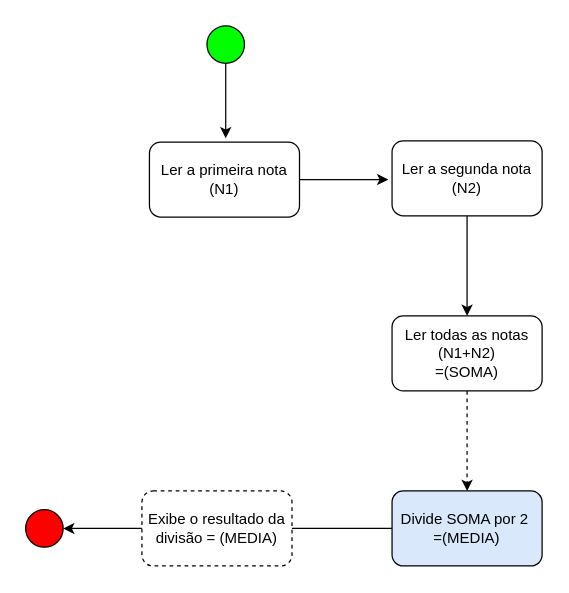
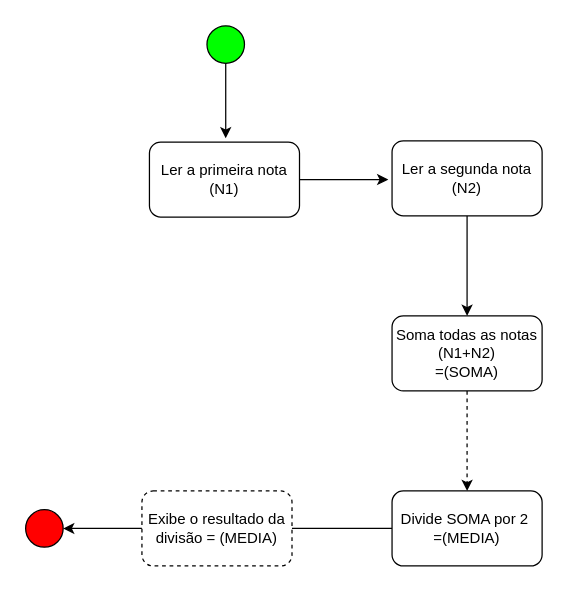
- <mxCell id="9" value="Ler todas as notas (N1+N2)&lt;br&gt;=(SOMA)" style="rounded=1;whiteSpace=wrap;html=1;" vertex="1" parent="1"><mxGeometry x="313" y="252" width="120" height="60" as="geometry" /></mxCell>
+ <mxCell id="9" value="Soma todas as notas (N1+N2)&lt;br&gt;=(SOMA)" style="rounded=1;whiteSpace=wrap;html=1;" vertex="1" parent="1"><mxGeometry x="313" y="252" width="120" height="60" as="geometry" /></mxCell>
- <mxCell id="11" value="Divide SOMA por 2&amp;nbsp;&lt;br&gt;=(MEDIA)" style="rounded=1;whiteSpace=wrap;html=1;fillColor=#dae8fc;" vertex="1" parent="1"><mxGeometry x="313" y="392" width="120" height="60" as="geometry" /></mxCell>
+ <mxCell id="11" value="Divide SOMA por 2&amp;nbsp;&lt;br&gt;=(MEDIA)" style="rounded=1;whiteSpace=wrap;html=1;" vertex="1" parent="1"><mxGeometry x="313" y="392" width="120" height="60" as="geometry" /></mxCell>
